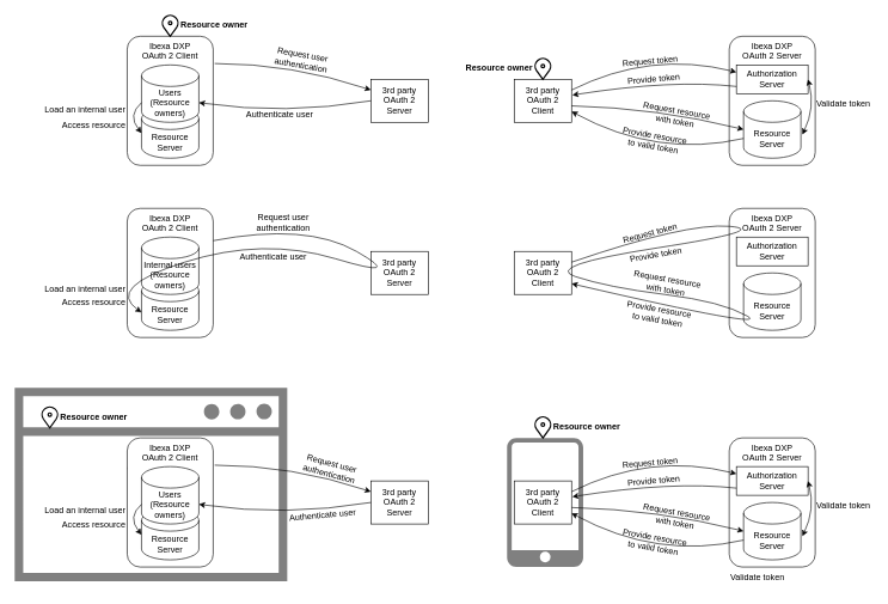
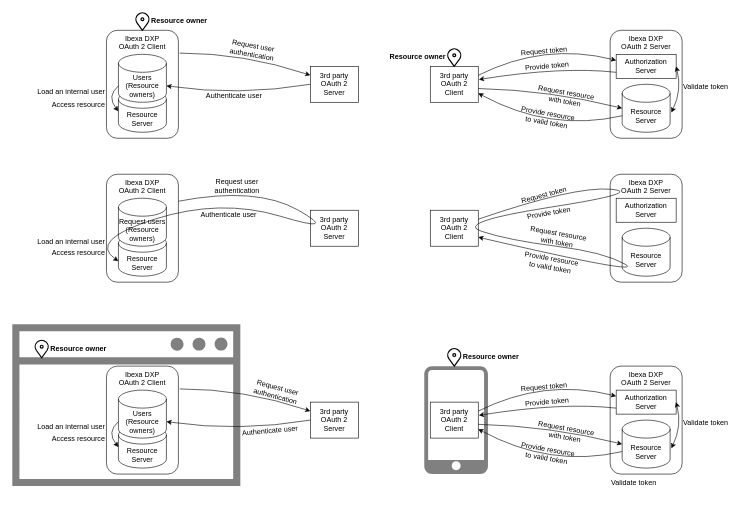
- <mxCell id="37" value="Internal users&lt;br&gt;(Resource owners)" style="shape=cylinder3;whiteSpace=wrap;html=1;boundedLbl=1;backgroundOutline=1;size=15;" vertex="1" parent="1"><mxGeometry x="197" y="330" width="80" height="80" as="geometry" /></mxCell>
+ <mxCell id="37" value="Request users&lt;br&gt;(Resource owners)" style="shape=cylinder3;whiteSpace=wrap;html=1;boundedLbl=1;backgroundOutline=1;size=15;" vertex="1" parent="1"><mxGeometry x="197" y="330" width="80" height="80" as="geometry" /></mxCell>
